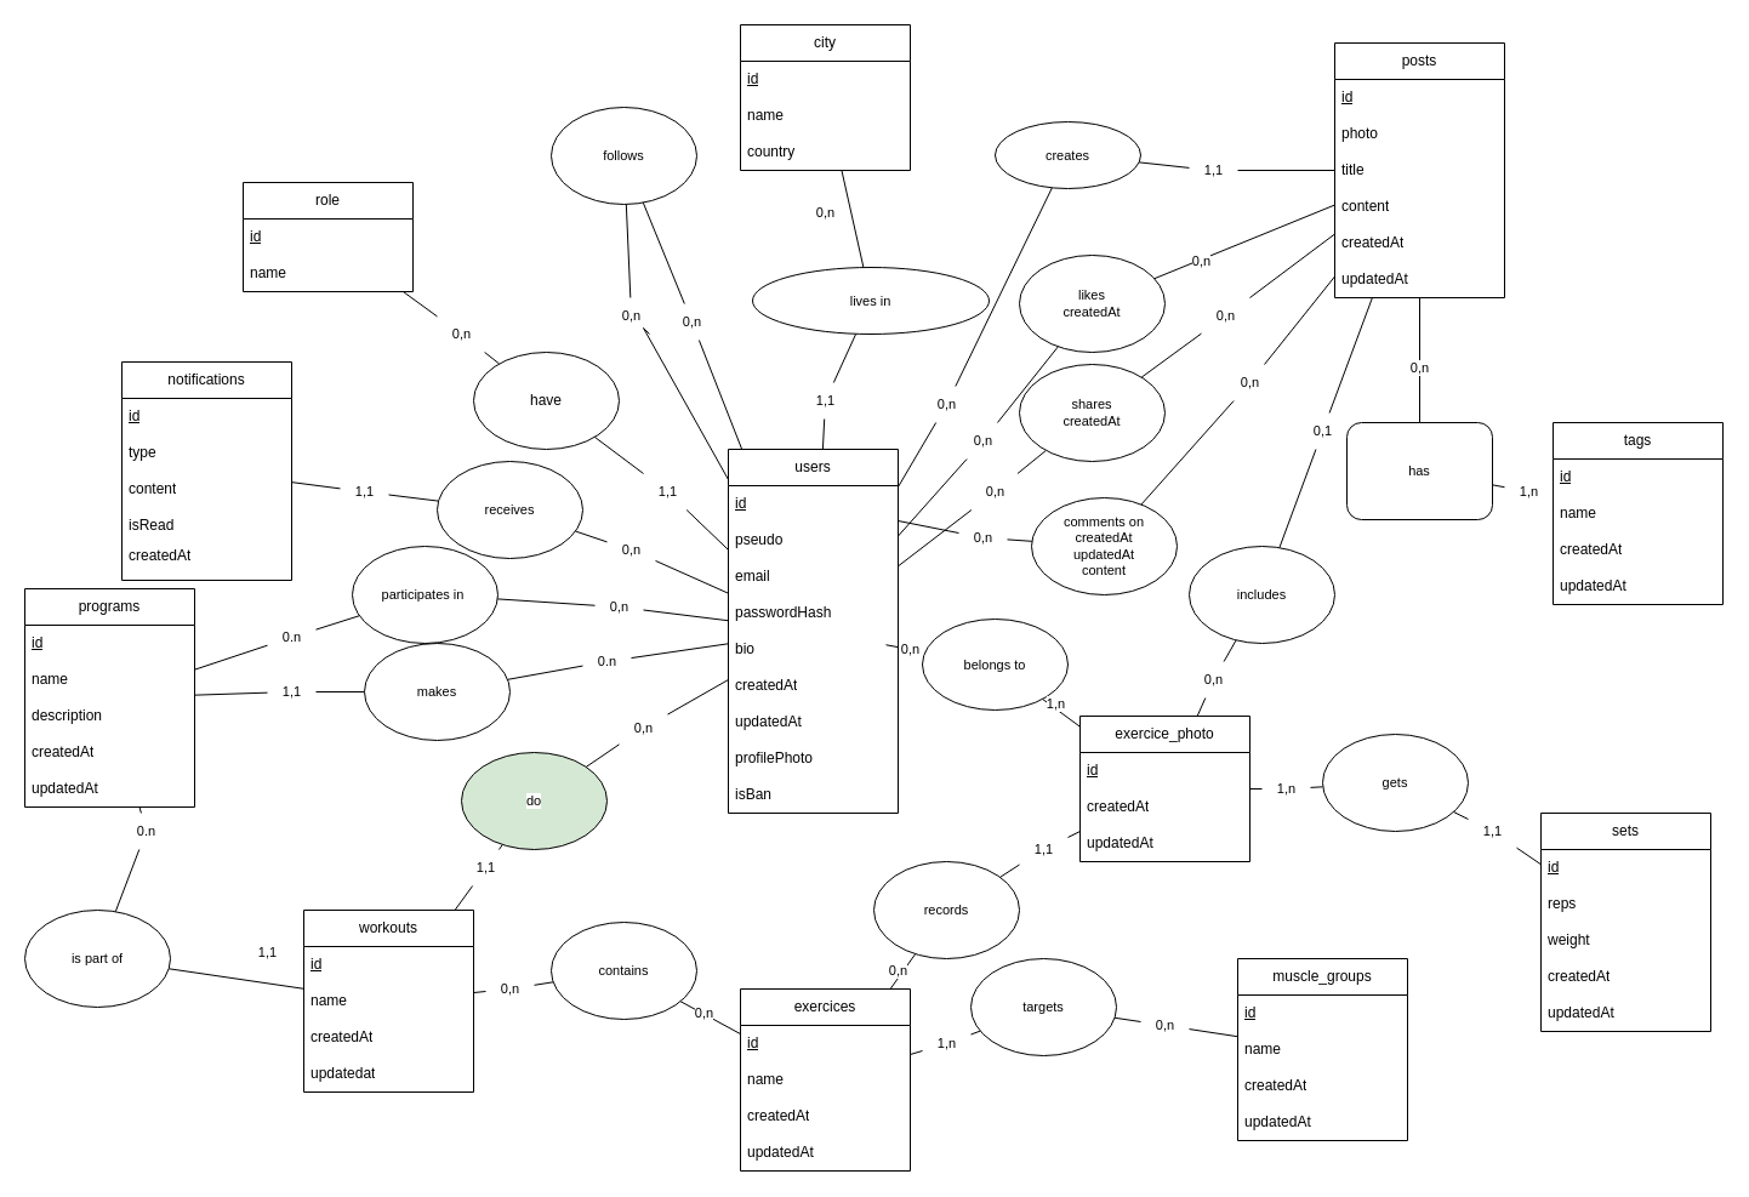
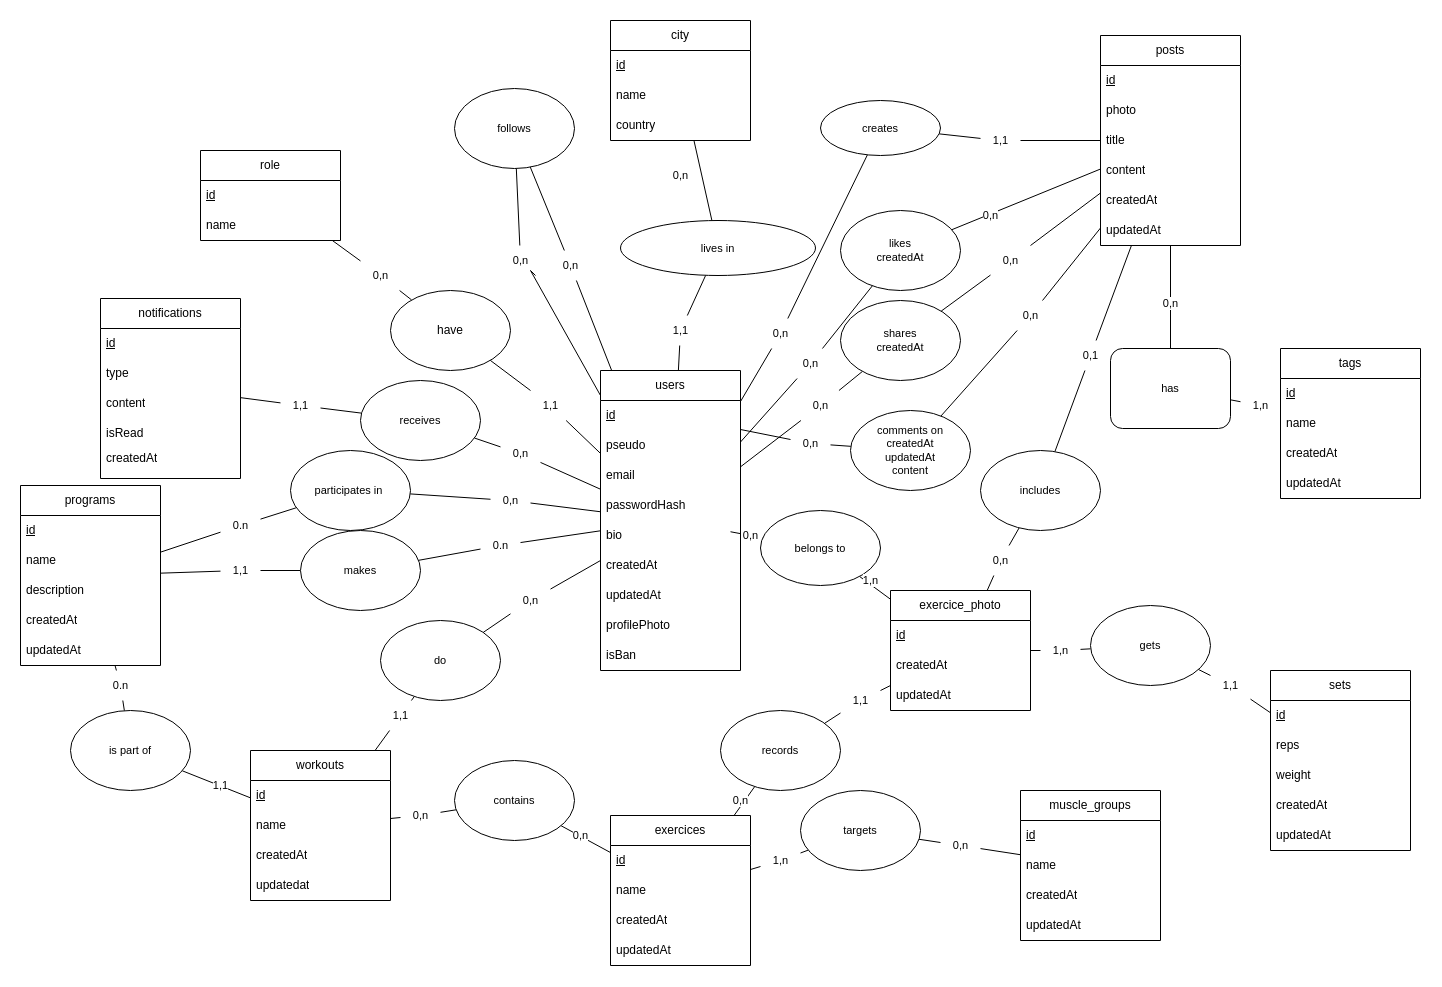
- <mxCell id="116" value="do" style="ellipse;whiteSpace=wrap;html=1;fontFamily=Helvetica;fontSize=11;fontColor=default;labelBackgroundColor=default;fillColor=#d5e8d4;" vertex="1" parent="1"><mxGeometry x="380" y="620" width="120" height="80" as="geometry" /></mxCell>
+ <mxCell id="116" value="do" style="ellipse;whiteSpace=wrap;html=1;fontFamily=Helvetica;fontSize=11;fontColor=default;labelBackgroundColor=default;" vertex="1" parent="1"><mxGeometry x="380" y="620" width="120" height="80" as="geometry" /></mxCell>
- <mxCell id="112" value="is part of" style="ellipse;whiteSpace=wrap;html=1;fontFamily=Helvetica;fontSize=11;fontColor=default;labelBackgroundColor=default;" vertex="1" parent="1"><mxGeometry x="20" y="750" width="120" height="80" as="geometry" /></mxCell>
+ <mxCell id="112" value="is part of" style="ellipse;whiteSpace=wrap;html=1;fontFamily=Helvetica;fontSize=11;fontColor=default;labelBackgroundColor=default;" vertex="1" parent="1"><mxGeometry x="70" y="710" width="120" height="80" as="geometry" /></mxCell>
